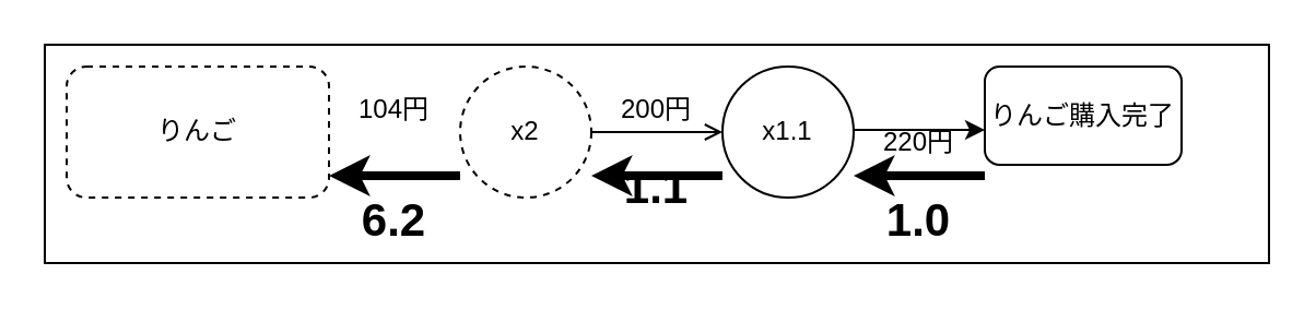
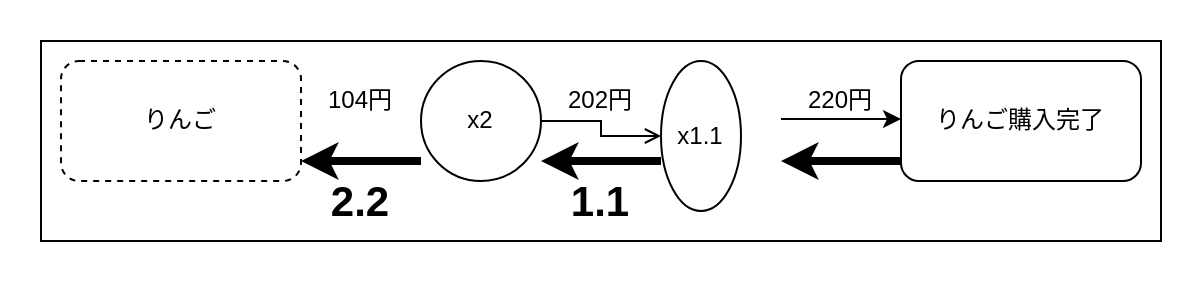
- <mxCell id="9" value="200円" style="text;html=1;strokeColor=none;fillColor=none;align=center;verticalAlign=middle;whiteSpace=wrap;rounded=0;" parent="2" vertex="1"><mxGeometry x="260" y="20" width="40" height="20" as="geometry" /></mxCell>
+ <mxCell id="9" value="202円" style="text;html=1;strokeColor=none;fillColor=none;align=center;verticalAlign=middle;whiteSpace=wrap;rounded=0;" parent="2" vertex="1"><mxGeometry x="260" y="20" width="40" height="20" as="geometry" /></mxCell>
- <mxCell id="12" value="りんご購入完了" style="rounded=1;whiteSpace=wrap;html=1;" parent="2" vertex="1"><mxGeometry x="430" y="10" width="90" height="45" as="geometry" /></mxCell>
+ <mxCell id="12" value="りんご購入完了" style="rounded=1;whiteSpace=wrap;html=1;" parent="2" vertex="1"><mxGeometry x="430" y="10" width="120" height="60" as="geometry" /></mxCell>
- <mxCell id="5" value="x2" style="ellipse;whiteSpace=wrap;html=1;aspect=fixed;dashed=1;" parent="2" vertex="1"><mxGeometry x="190" y="10" width="60" height="60" as="geometry" /></mxCell>
+ <mxCell id="5" value="x2" style="ellipse;whiteSpace=wrap;html=1;aspect=fixed;" parent="2" vertex="1"><mxGeometry x="190" y="10" width="60" height="60" as="geometry" /></mxCell>
- <mxCell id="6" value="x1.1" style="ellipse;whiteSpace=wrap;html=1;aspect=fixed;" parent="2" vertex="1"><mxGeometry x="310" y="10" width="60" height="60" as="geometry" /></mxCell>
+ <mxCell id="6" value="x1.1" style="ellipse;whiteSpace=wrap;html=1;aspect=fixed;" parent="2" vertex="1"><mxGeometry x="310" y="10" width="40" height="75" as="geometry" /></mxCell>
- <mxCell id="10" value="220円" style="text;html=1;strokeColor=none;fillColor=none;align=center;verticalAlign=middle;whiteSpace=wrap;rounded=0;" parent="2" vertex="1"><mxGeometry x="380" y="35" width="40" height="20" as="geometry" /></mxCell>
+ <mxCell id="10" value="220円" style="text;html=1;strokeColor=none;fillColor=none;align=center;verticalAlign=middle;whiteSpace=wrap;rounded=0;" parent="2" vertex="1"><mxGeometry x="380" y="20" width="40" height="20" as="geometry" /></mxCell>
- <mxCell id="17" value="1.1" style="text;html=1;strokeColor=none;fillColor=none;align=center;verticalAlign=middle;whiteSpace=wrap;rounded=0;fontStyle=1;fontSize=21;" parent="2" vertex="1"><mxGeometry x="260" y="55" width="40" height="20" as="geometry" /></mxCell>
+ <mxCell id="17" value="1.1" style="text;html=1;strokeColor=none;fillColor=none;align=center;verticalAlign=middle;whiteSpace=wrap;rounded=0;fontStyle=1;fontSize=21;" parent="2" vertex="1"><mxGeometry x="260" y="70" width="40" height="20" as="geometry" /></mxCell>
- <mxCell id="16" value="6.2" style="text;html=1;strokeColor=none;fillColor=none;align=center;verticalAlign=middle;whiteSpace=wrap;rounded=0;fontStyle=1;fontSize=21;" parent="2" vertex="1"><mxGeometry x="140" y="70" width="40" height="20" as="geometry" /></mxCell>
+ <mxCell id="16" value="2.2" style="text;html=1;strokeColor=none;fillColor=none;align=center;verticalAlign=middle;whiteSpace=wrap;rounded=0;fontStyle=1;fontSize=21;" parent="2" vertex="1"><mxGeometry x="140" y="70" width="40" height="20" as="geometry" /></mxCell>
- <mxCell id="18" value="1.0" style="text;html=1;strokeColor=none;fillColor=none;align=center;verticalAlign=middle;whiteSpace=wrap;rounded=0;fontStyle=1;fontSize=21;" parent="2" vertex="1"><mxGeometry x="380" y="70" width="40" height="20" as="geometry" /></mxCell>
